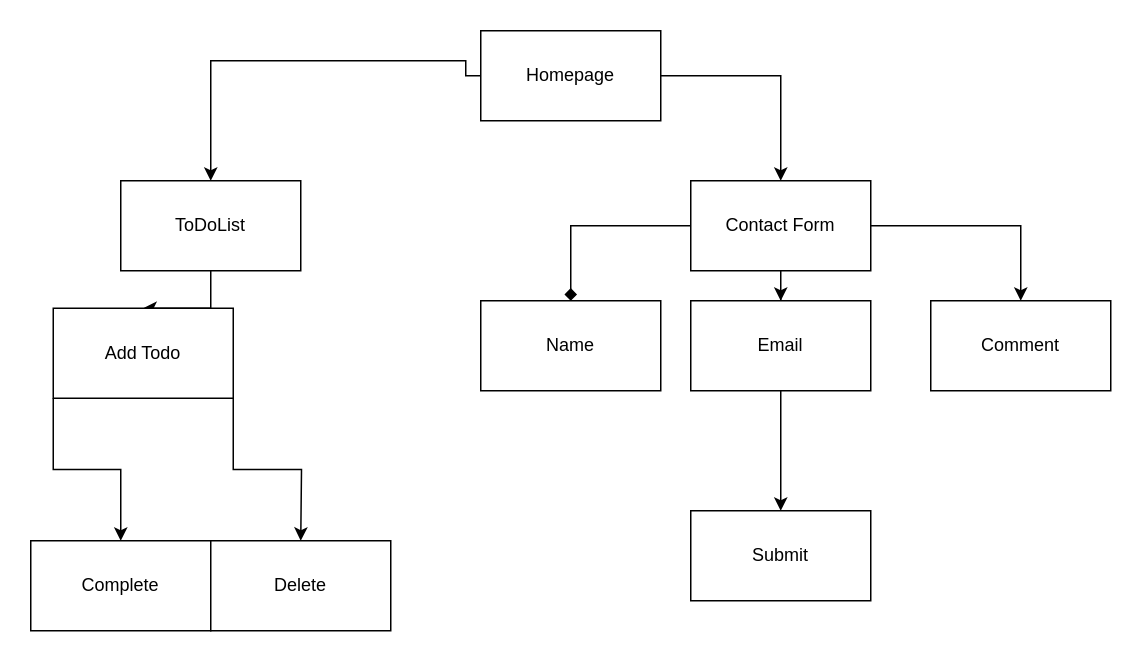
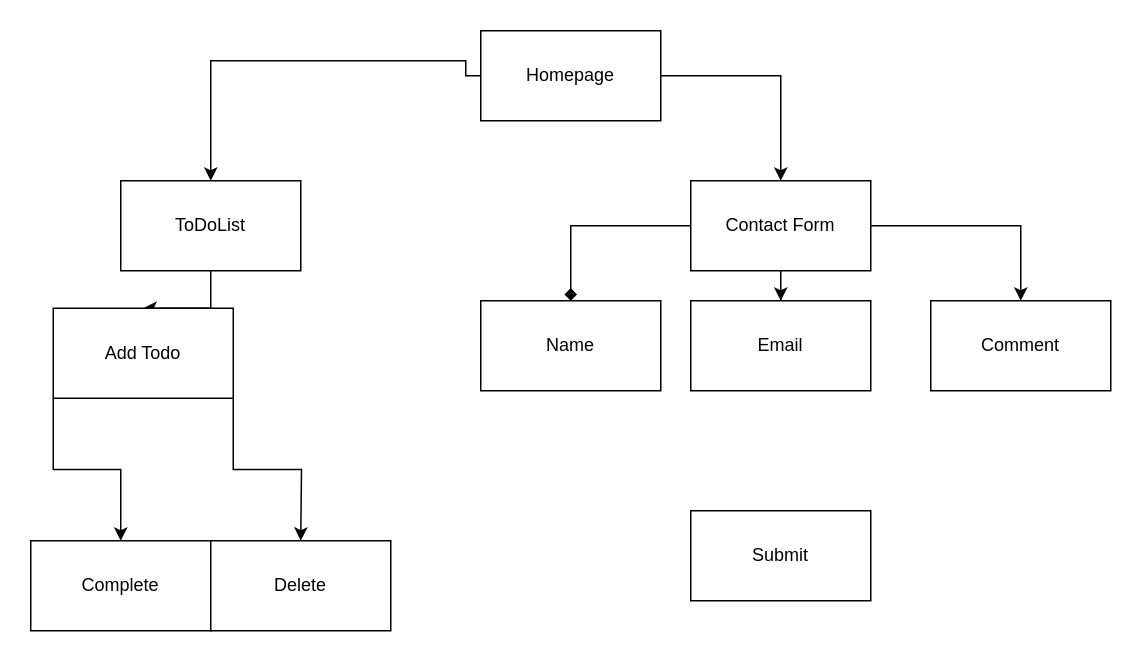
- <mxCell id="14" value="" style="edgeStyle=orthogonalEdgeStyle;rounded=0;orthogonalLoop=1;jettySize=auto;html=1;" edge="1" parent="1" source="15" target="20"><mxGeometry relative="1" as="geometry" /></mxCell>
